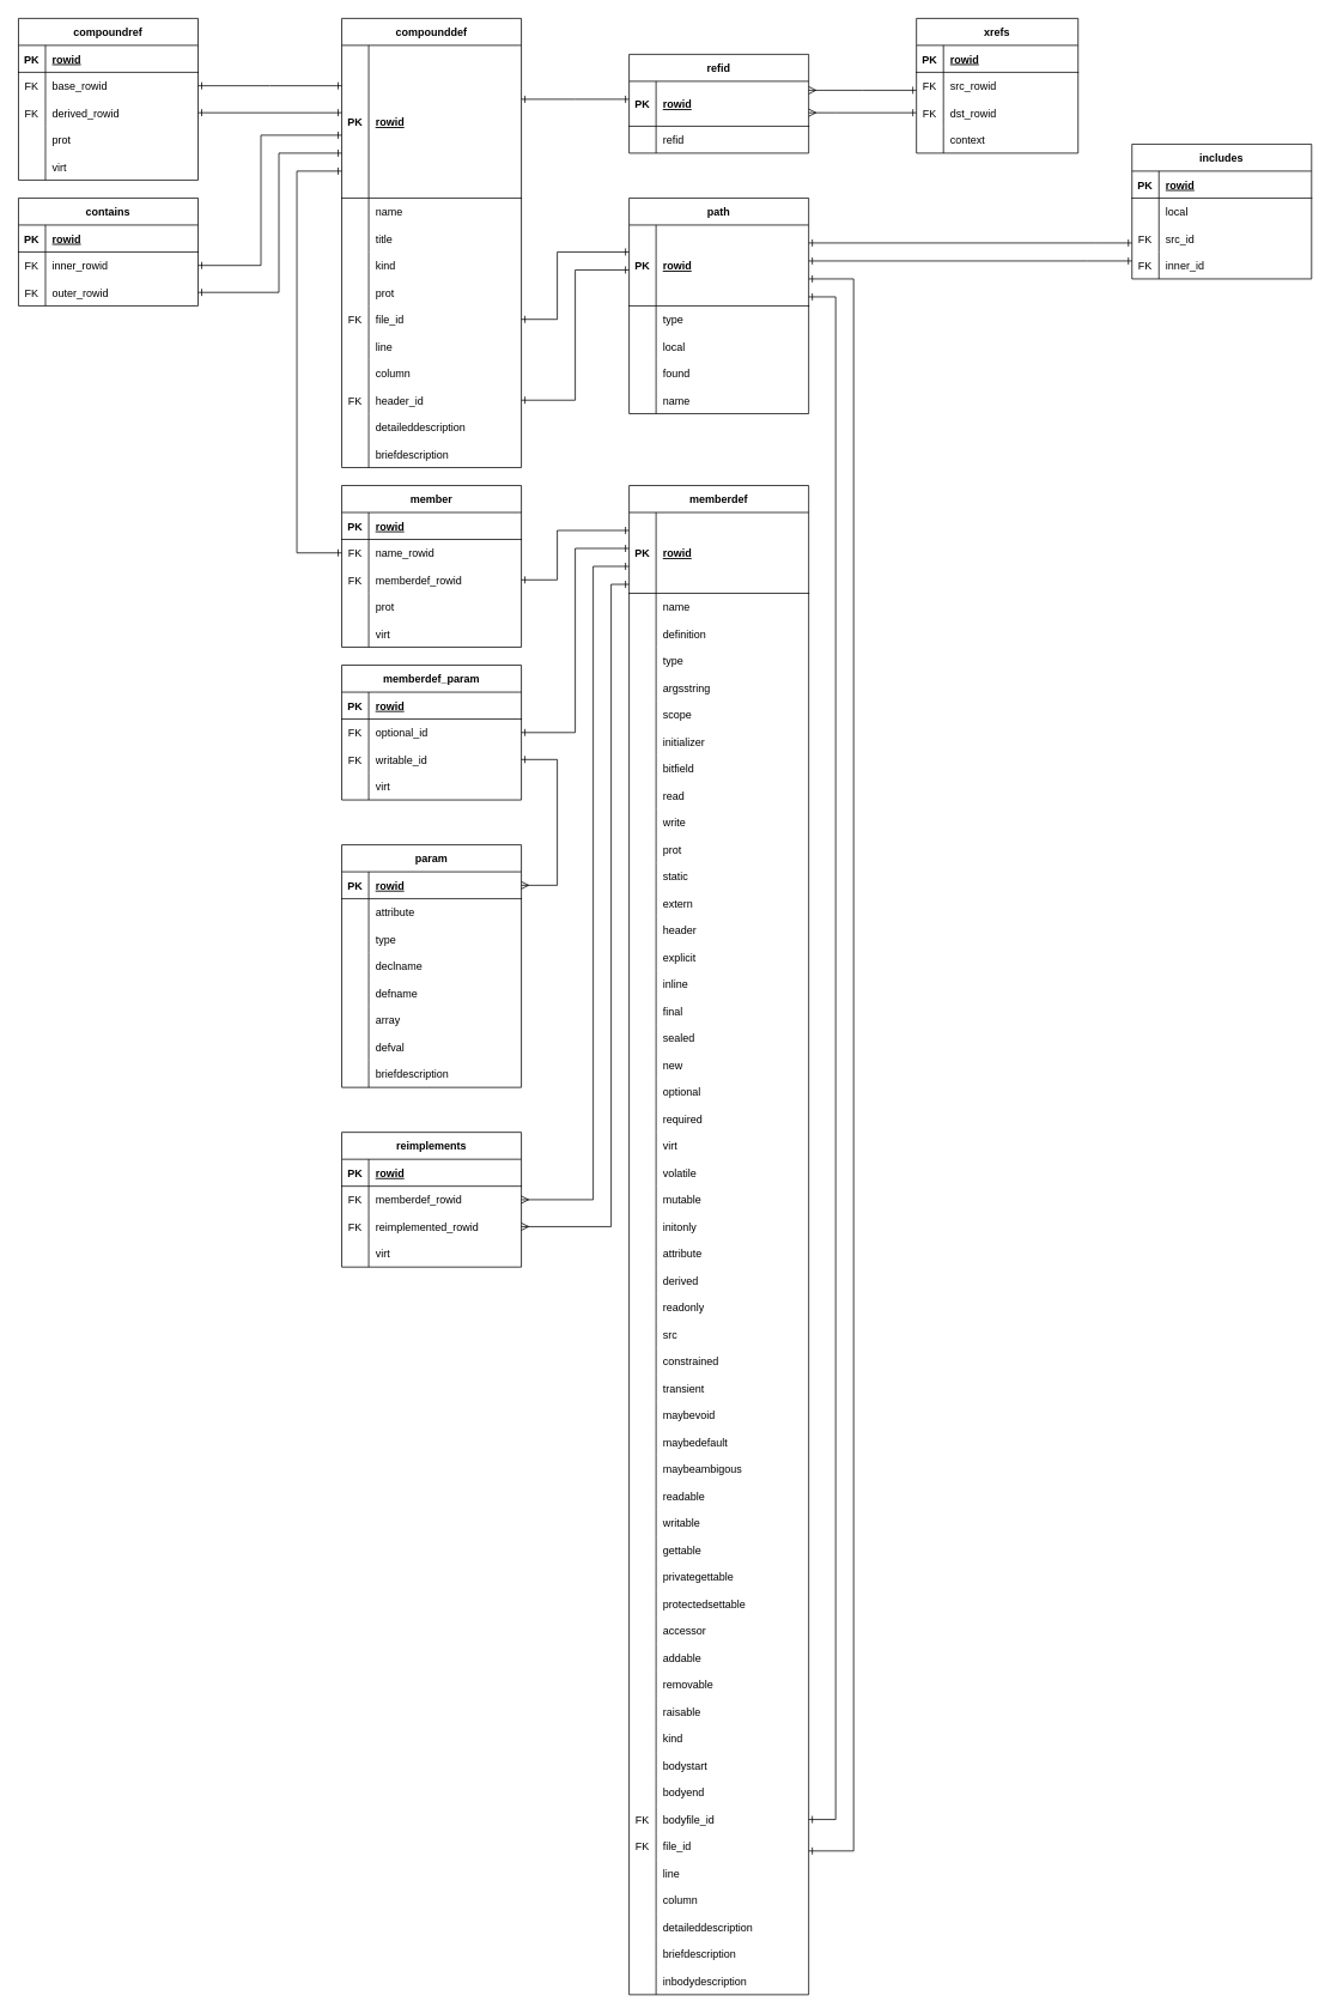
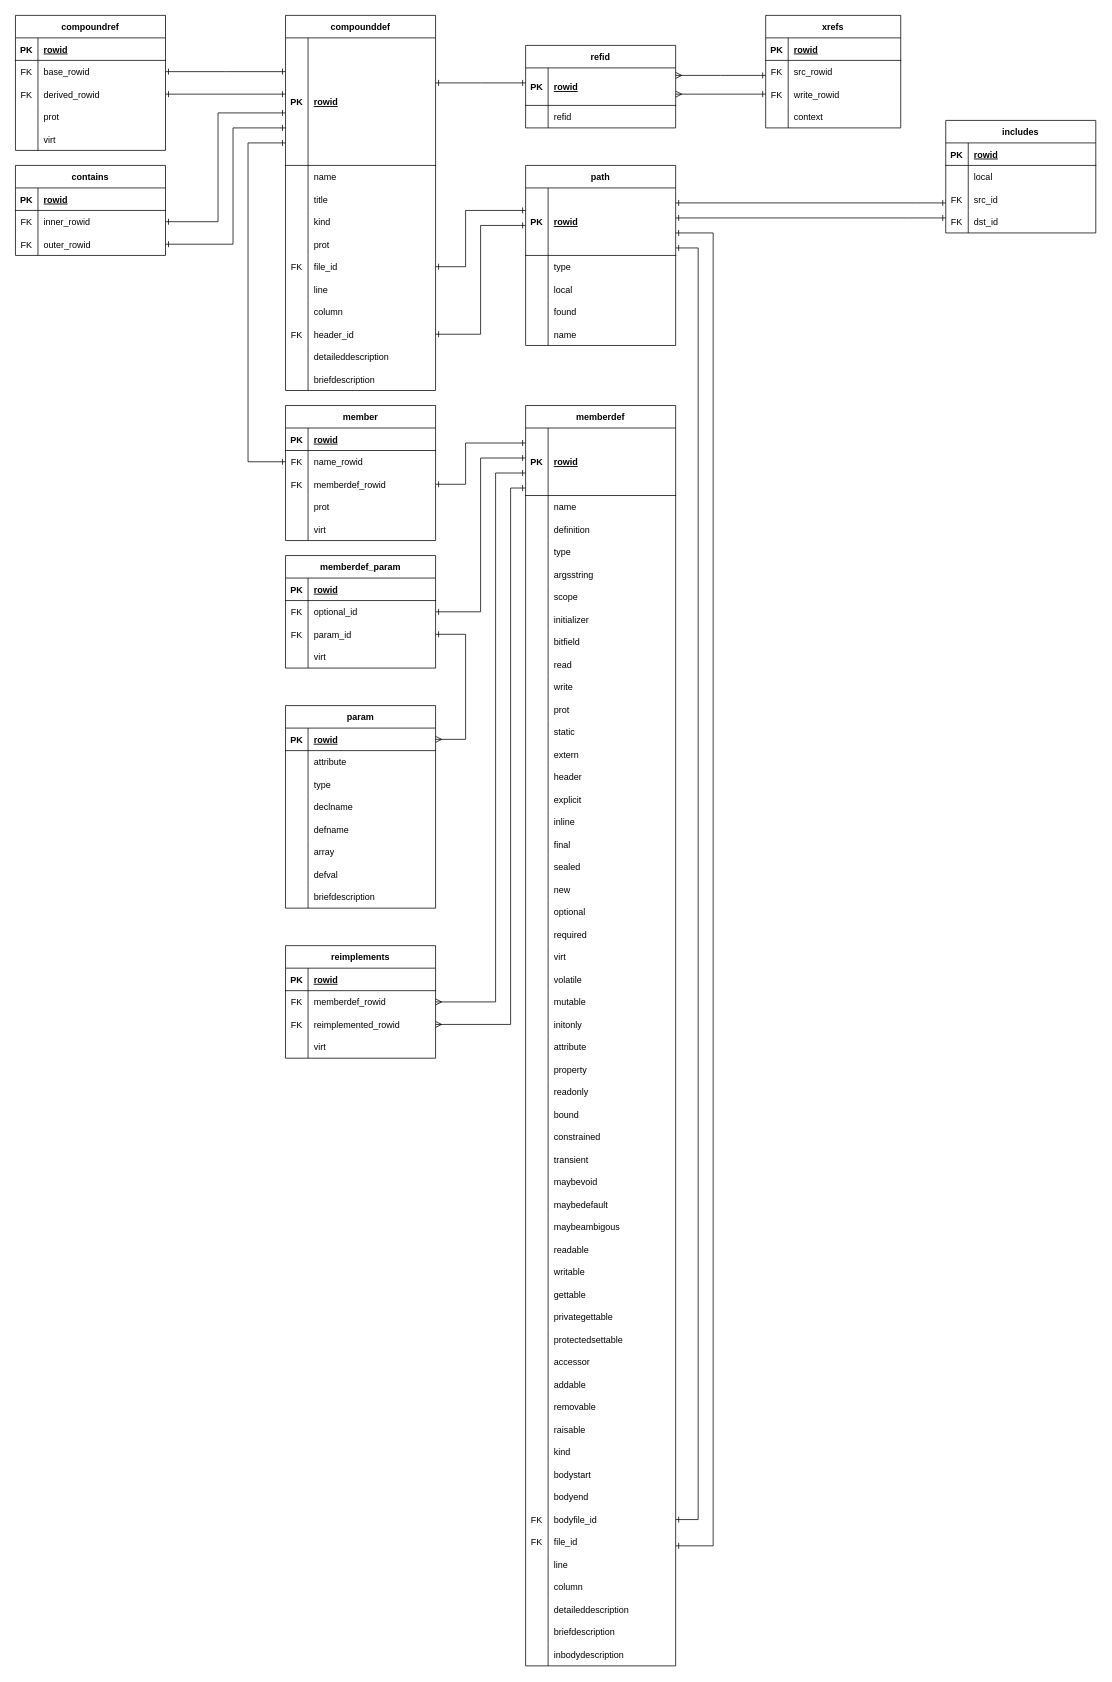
- <mxCell id="336" value="dst_rowid" style="shape=partialRectangle;connectable=0;fillColor=none;top=0;left=0;bottom=0;right=0;align=left;spacingLeft=6;overflow=hidden;" parent="334" vertex="1"><mxGeometry x="30" width="150" height="30" as="geometry"><mxRectangle width="150" height="30" as="alternateBounds" /></mxGeometry></mxCell>
+ <mxCell id="336" value="write_rowid" style="shape=partialRectangle;connectable=0;fillColor=none;top=0;left=0;bottom=0;right=0;align=left;spacingLeft=6;overflow=hidden;" parent="334" vertex="1"><mxGeometry x="30" width="150" height="30" as="geometry"><mxRectangle width="150" height="30" as="alternateBounds" /></mxGeometry></mxCell>
- <mxCell id="104" value="inner_id" style="shape=partialRectangle;connectable=0;fillColor=none;top=0;left=0;bottom=0;right=0;align=left;spacingLeft=6;overflow=hidden;" parent="102" vertex="1"><mxGeometry x="30" width="170" height="30" as="geometry"><mxRectangle width="170" height="30" as="alternateBounds" /></mxGeometry></mxCell>
+ <mxCell id="104" value="dst_id" style="shape=partialRectangle;connectable=0;fillColor=none;top=0;left=0;bottom=0;right=0;align=left;spacingLeft=6;overflow=hidden;" parent="102" vertex="1"><mxGeometry x="30" width="170" height="30" as="geometry"><mxRectangle width="170" height="30" as="alternateBounds" /></mxGeometry></mxCell>
- <mxCell id="296" value="writable_id" style="shape=partialRectangle;connectable=0;fillColor=none;top=0;left=0;bottom=0;right=0;align=left;spacingLeft=6;overflow=hidden;" parent="294" vertex="1"><mxGeometry x="30" width="170" height="30" as="geometry"><mxRectangle width="170" height="30" as="alternateBounds" /></mxGeometry></mxCell>
+ <mxCell id="296" value="param_id" style="shape=partialRectangle;connectable=0;fillColor=none;top=0;left=0;bottom=0;right=0;align=left;spacingLeft=6;overflow=hidden;" parent="294" vertex="1"><mxGeometry x="30" width="170" height="30" as="geometry"><mxRectangle width="170" height="30" as="alternateBounds" /></mxGeometry></mxCell>
- <mxCell id="205" value="derived" style="shape=partialRectangle;connectable=0;fillColor=none;top=0;left=0;bottom=0;right=0;align=left;spacingLeft=6;overflow=hidden;" parent="203" vertex="1"><mxGeometry x="30" width="170" height="30" as="geometry"><mxRectangle width="170" height="30" as="alternateBounds" /></mxGeometry></mxCell>
+ <mxCell id="205" value="property" style="shape=partialRectangle;connectable=0;fillColor=none;top=0;left=0;bottom=0;right=0;align=left;spacingLeft=6;overflow=hidden;" parent="203" vertex="1"><mxGeometry x="30" width="170" height="30" as="geometry"><mxRectangle width="170" height="30" as="alternateBounds" /></mxGeometry></mxCell>
- <mxCell id="211" value="src" style="shape=partialRectangle;connectable=0;fillColor=none;top=0;left=0;bottom=0;right=0;align=left;spacingLeft=6;overflow=hidden;" parent="209" vertex="1"><mxGeometry x="30" width="170" height="30" as="geometry"><mxRectangle width="170" height="30" as="alternateBounds" /></mxGeometry></mxCell>
+ <mxCell id="211" value="bound" style="shape=partialRectangle;connectable=0;fillColor=none;top=0;left=0;bottom=0;right=0;align=left;spacingLeft=6;overflow=hidden;" parent="209" vertex="1"><mxGeometry x="30" width="170" height="30" as="geometry"><mxRectangle width="170" height="30" as="alternateBounds" /></mxGeometry></mxCell>
